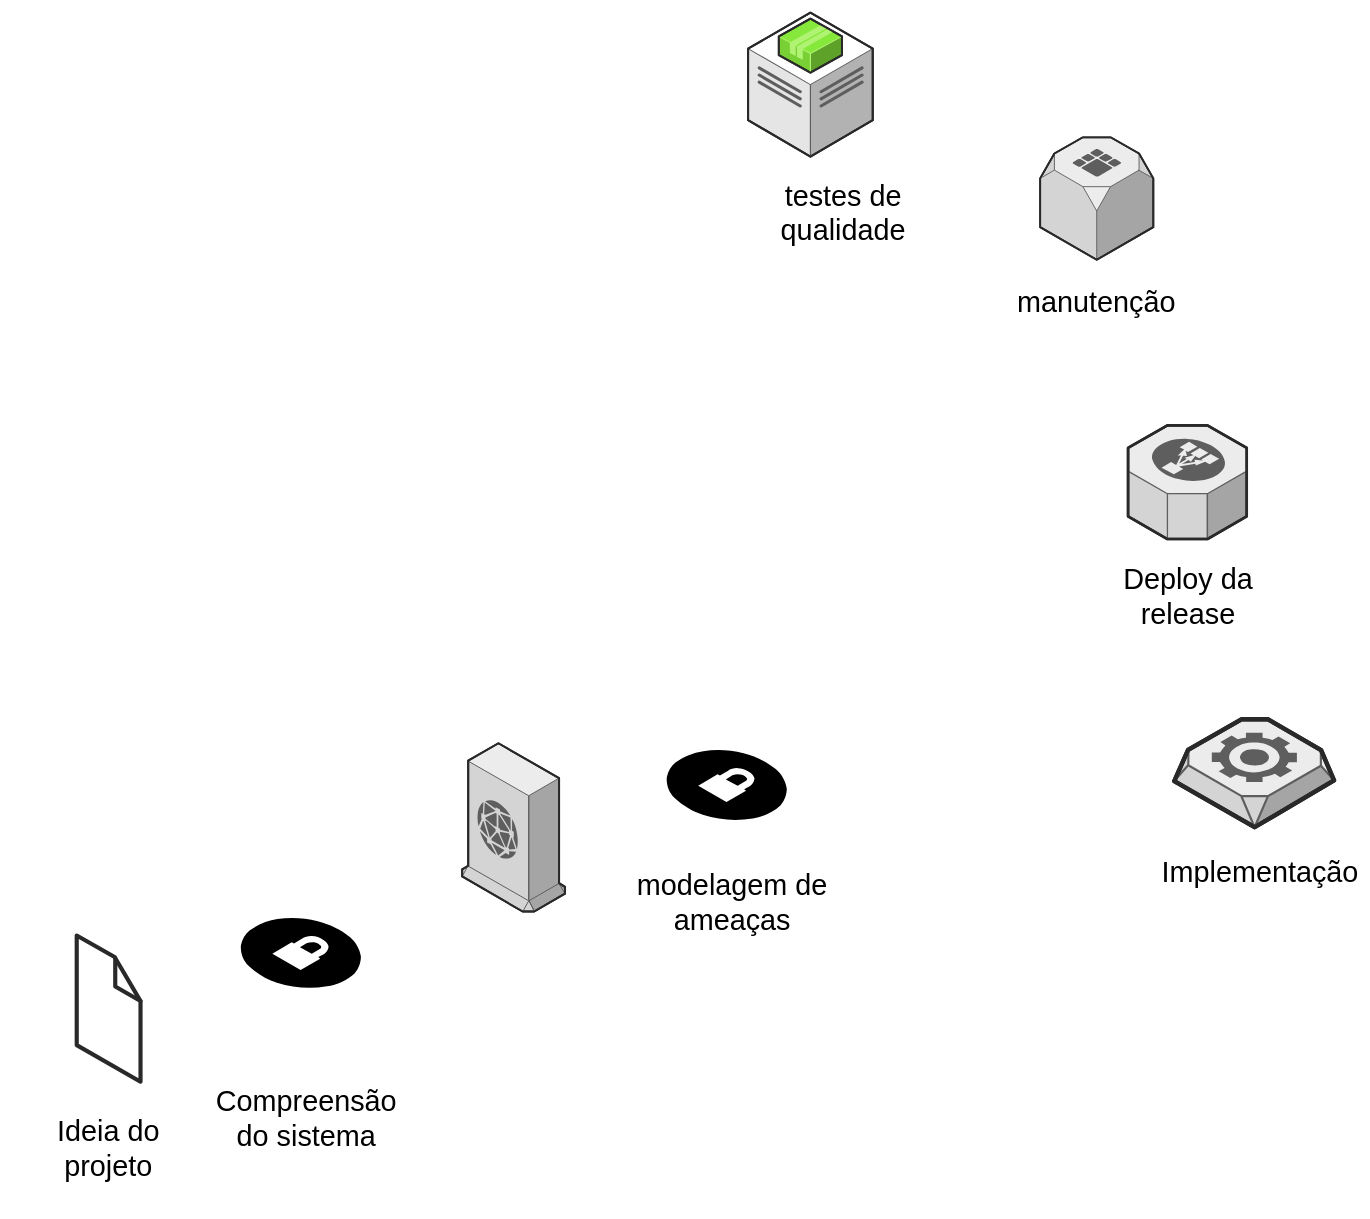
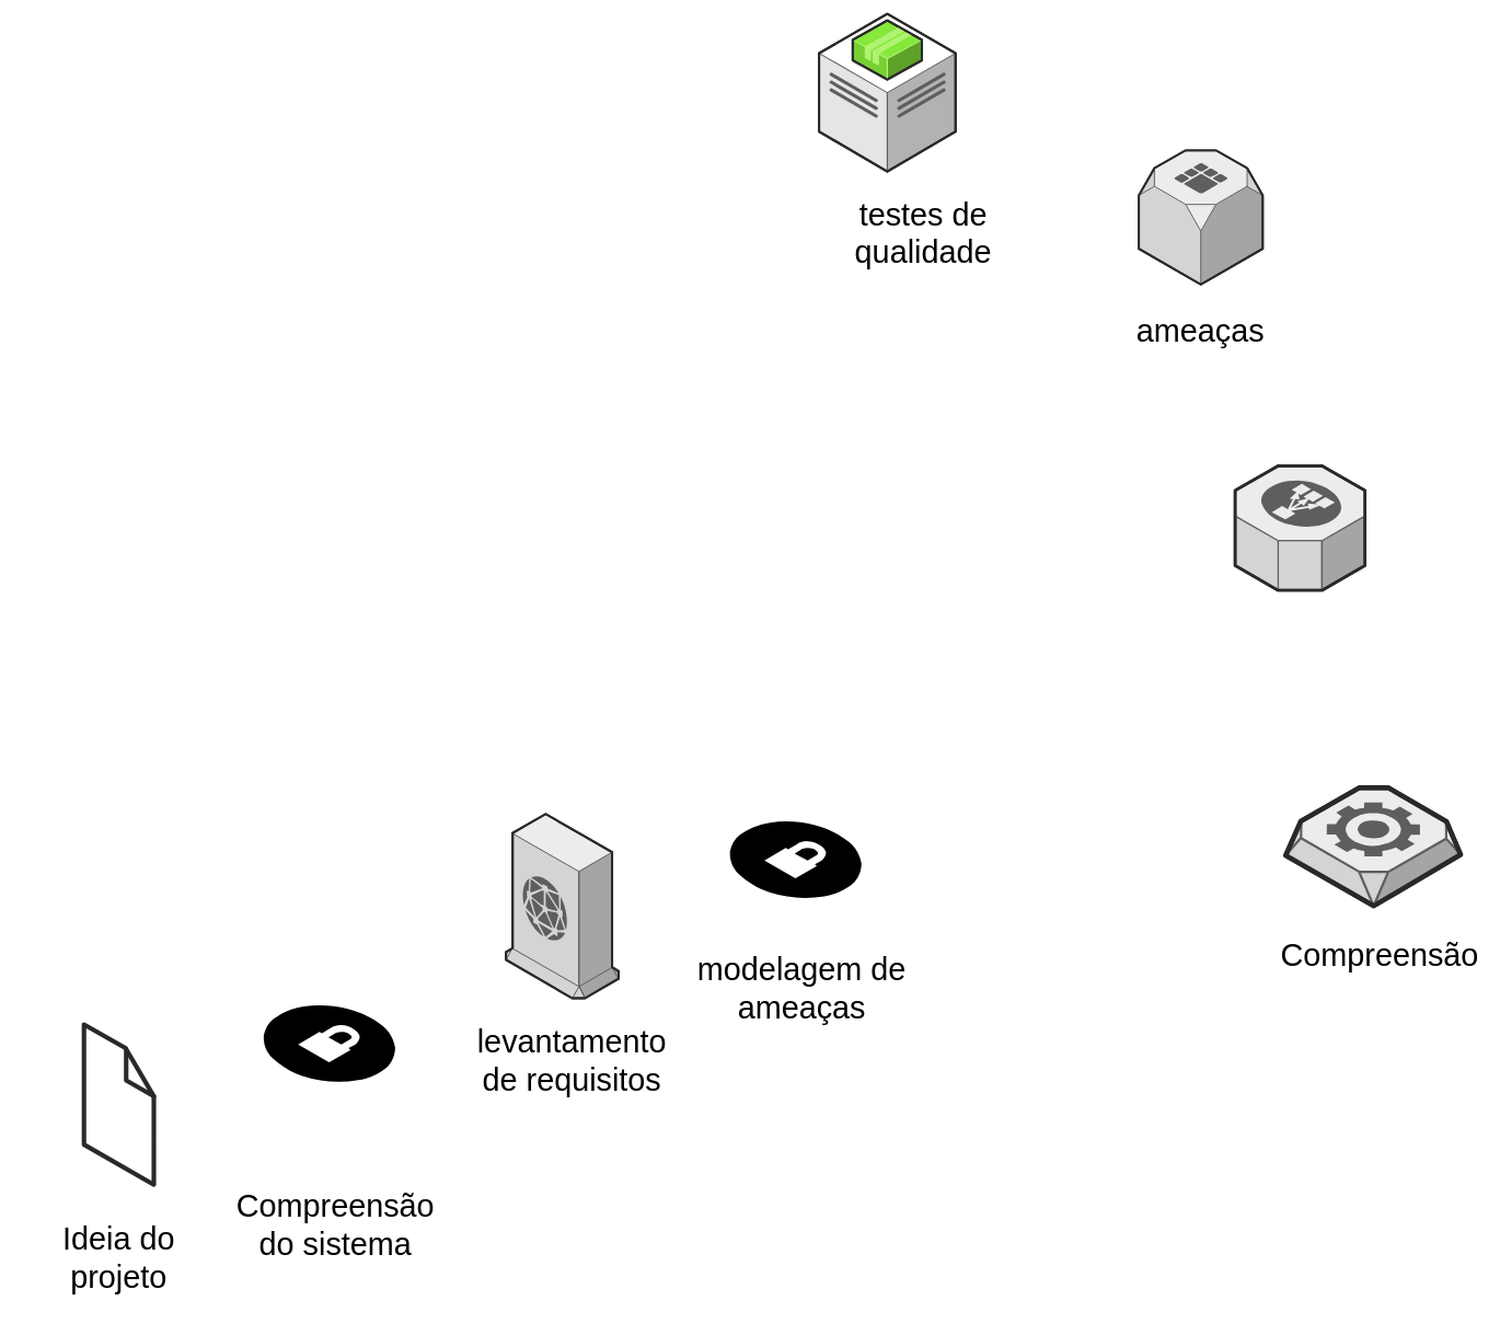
- <mxCell id="14" value="&lt;font style=&quot;font-size: 48px&quot;&gt;manutenção&lt;br&gt;&lt;/font&gt;" style="text;html=1;strokeColor=none;fillColor=none;align=center;verticalAlign=middle;whiteSpace=wrap;rounded=0;" vertex="1" parent="1"><mxGeometry x="1667.34" y="408" width="321.18" height="190" as="geometry" /></mxCell>
+ <mxCell id="14" value="&lt;font style=&quot;font-size: 48px&quot;&gt;ameaças&lt;br&gt;&lt;/font&gt;" style="text;html=1;strokeColor=none;fillColor=none;align=center;verticalAlign=middle;whiteSpace=wrap;rounded=0;" vertex="1" parent="1"><mxGeometry x="1667.34" y="408" width="321.18" height="190" as="geometry" /></mxCell>
- <mxCell id="12" value="&lt;font style=&quot;font-size: 48px&quot;&gt;Deploy da release&lt;br&gt;&lt;br&gt;&lt;/font&gt;" style="text;html=1;strokeColor=none;fillColor=none;align=center;verticalAlign=middle;whiteSpace=wrap;rounded=0;" vertex="1" parent="1"><mxGeometry x="1820" y="927.79" width="321.18" height="190" as="geometry" /></mxCell>
- <mxCell id="10" value="&lt;font style=&quot;font-size: 48px&quot;&gt;Implementação&lt;br&gt;&lt;/font&gt;" style="text;html=1;strokeColor=none;fillColor=none;align=center;verticalAlign=middle;whiteSpace=wrap;rounded=0;" vertex="1" parent="1"><mxGeometry x="1940" y="1358" width="321.18" height="190" as="geometry" /></mxCell>
+ <mxCell id="10" value="&lt;font style=&quot;font-size: 48px&quot;&gt;Compreensão&lt;br&gt;&lt;/font&gt;" style="text;html=1;strokeColor=none;fillColor=none;align=center;verticalAlign=middle;whiteSpace=wrap;rounded=0;" vertex="1" parent="1"><mxGeometry x="1940" y="1358" width="321.18" height="190" as="geometry" /></mxCell>
+ <mxCell id="9" value="&lt;font style=&quot;font-size: 48px&quot;&gt;levantamento de requisitos&lt;br&gt;&lt;br&gt;&lt;/font&gt;" style="text;html=1;strokeColor=none;fillColor=none;align=center;verticalAlign=middle;whiteSpace=wrap;rounded=0;" vertex="1" parent="1"><mxGeometry x="710" y="1548" width="321.18" height="190" as="geometry" /></mxCell>
